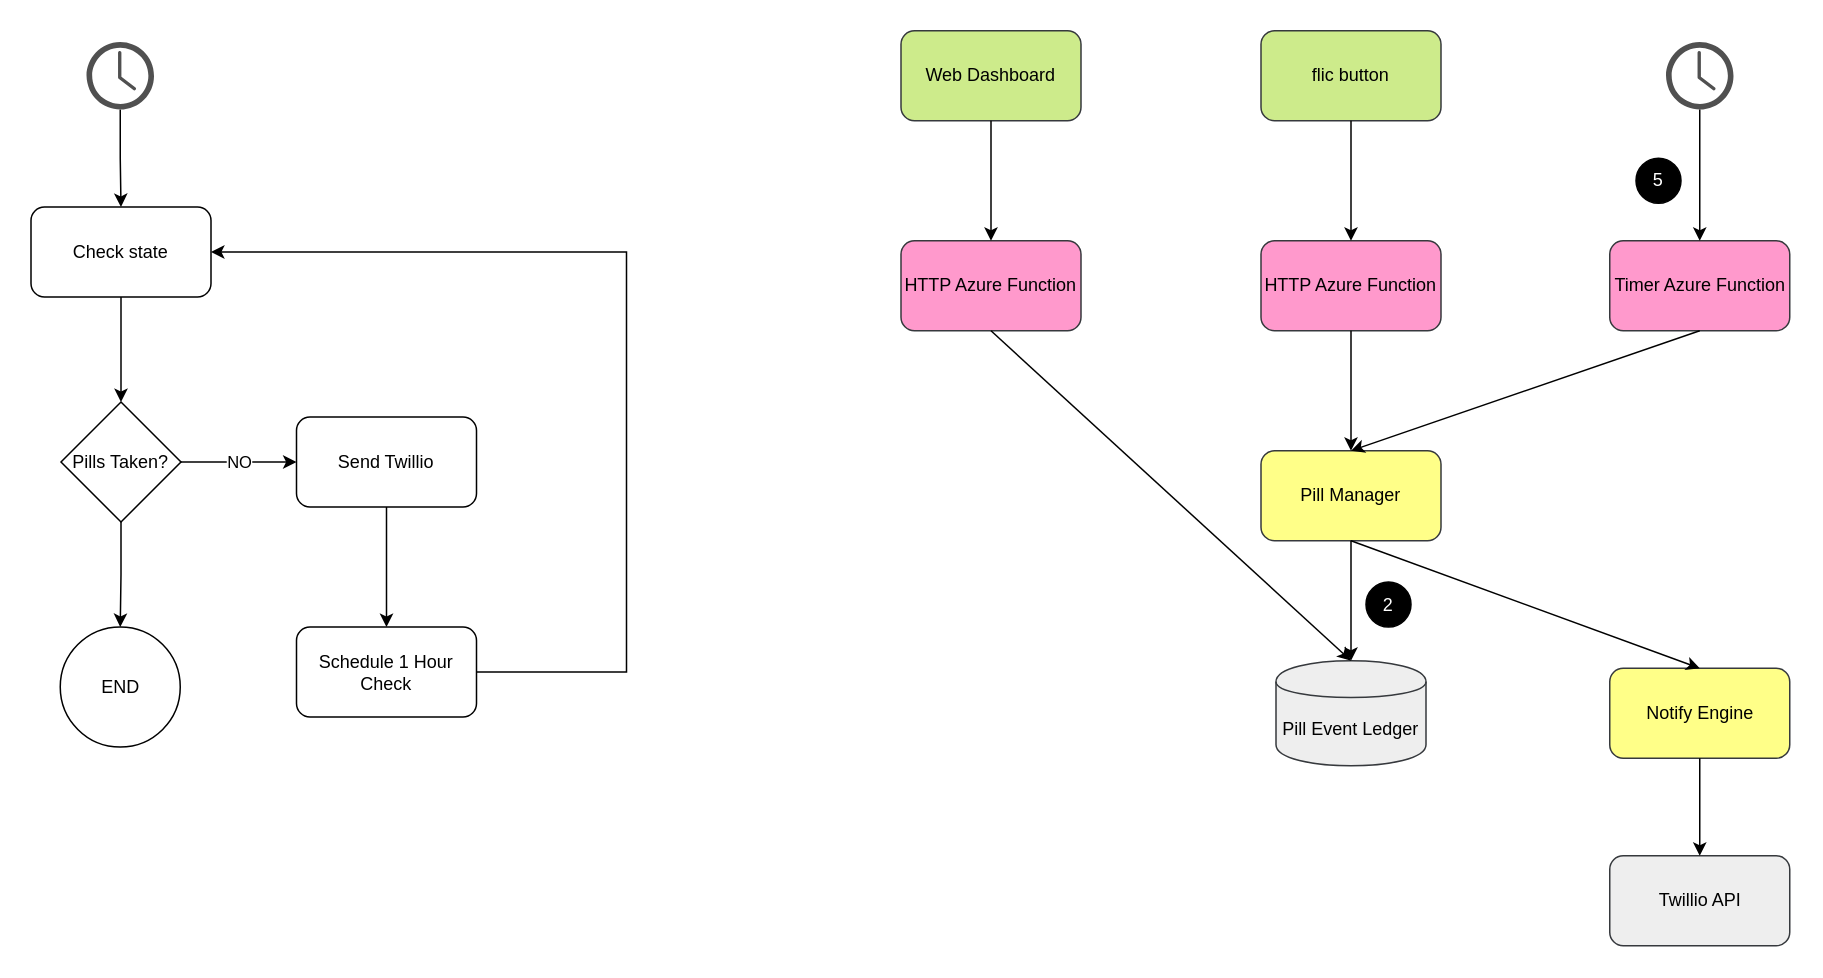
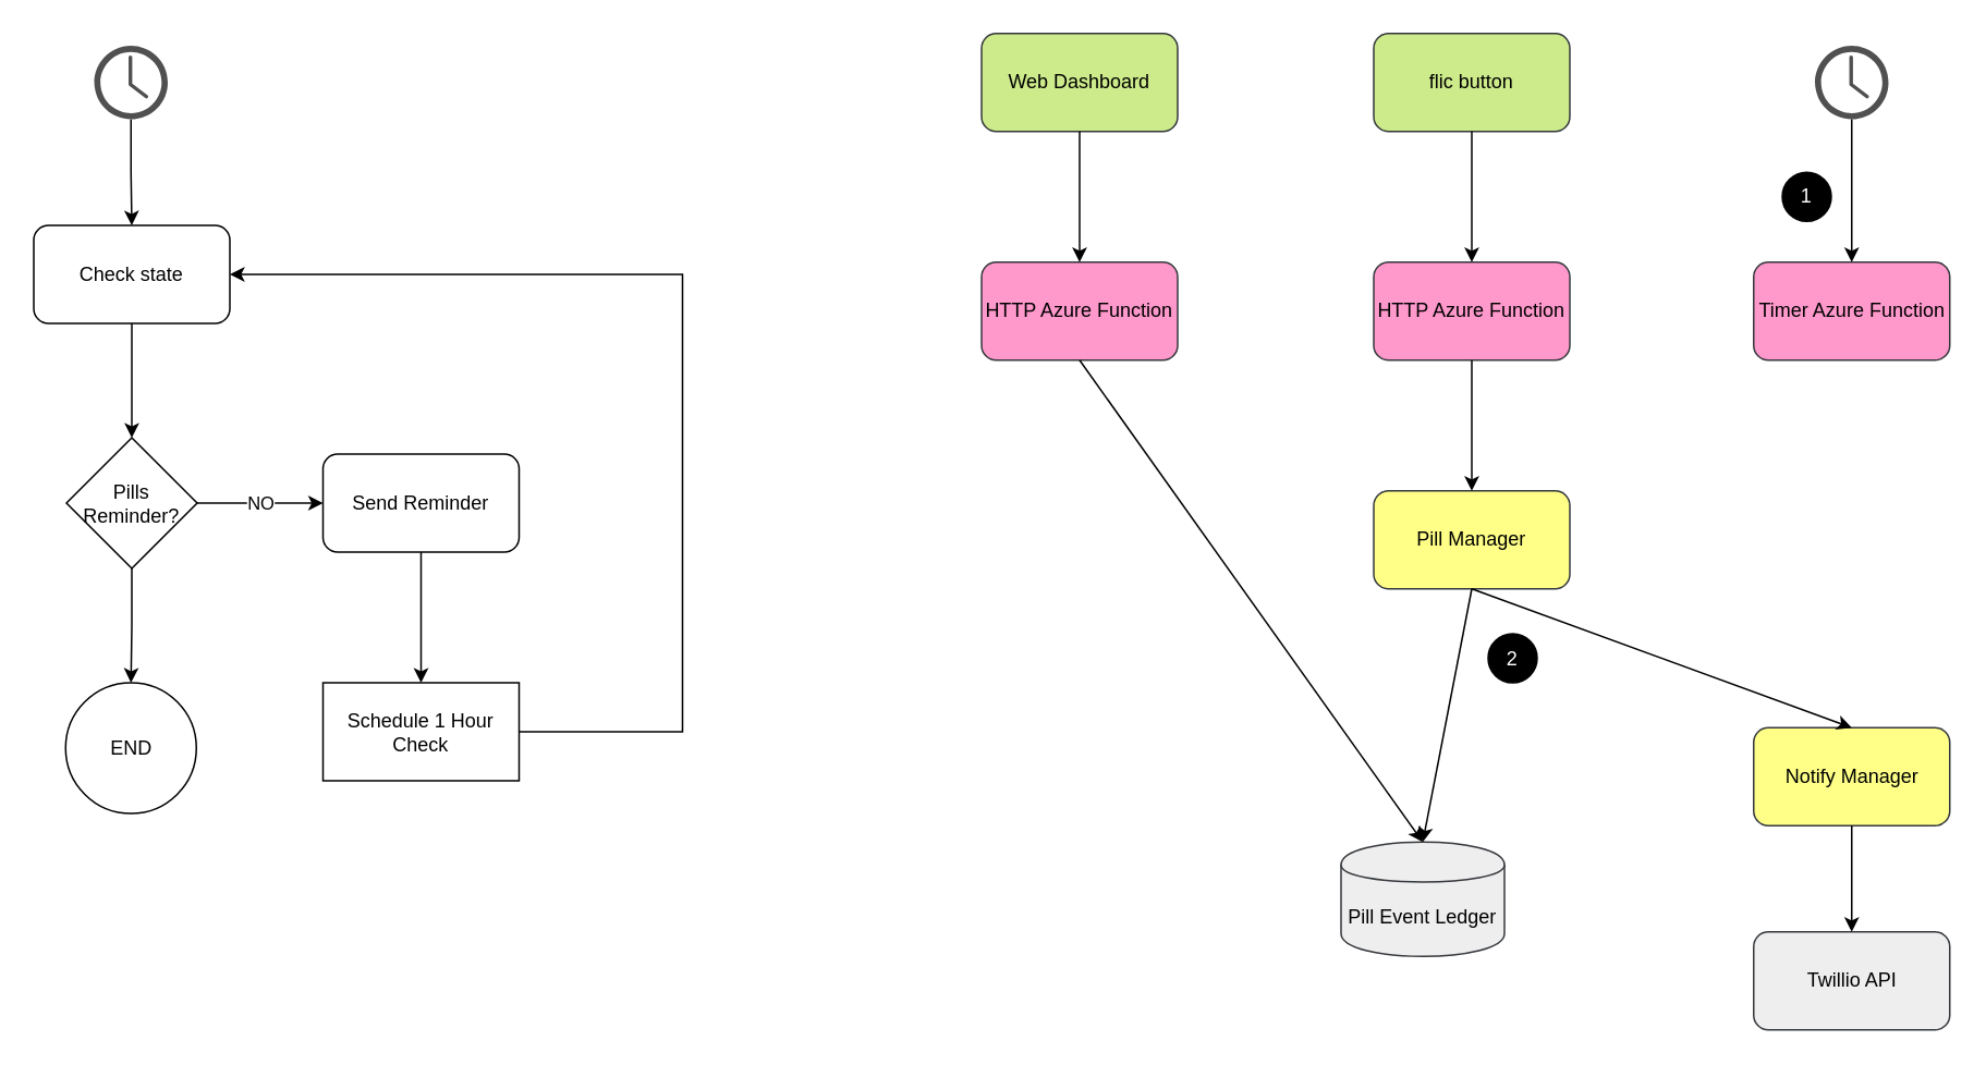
- <mxCell id="33" value="5" style="ellipse;whiteSpace=wrap;html=1;aspect=fixed;fillColor=#000000;fontColor=#FFFFFF;" vertex="1" parent="1"><mxGeometry x="1090" y="105" width="30" height="30" as="geometry" /></mxCell>
+ <mxCell id="33" value="1" style="ellipse;whiteSpace=wrap;html=1;aspect=fixed;fillColor=#000000;fontColor=#FFFFFF;" vertex="1" parent="1"><mxGeometry x="1090" y="105" width="30" height="30" as="geometry" /></mxCell>
- <mxCell id="23" value="" style="endArrow=classic;html=1;exitX=0.5;exitY=1;exitDx=0;exitDy=0;entryX=0.5;entryY=0;entryDx=0;entryDy=0;" edge="1" parent="1" source="22" target="17"><mxGeometry width="50" height="50" relative="1" as="geometry"><mxPoint x="260" y="580" as="sourcePoint" /><mxPoint x="310" y="530" as="targetPoint" /></mxGeometry></mxCell>
- <mxCell id="8" value="Pills Taken?" style="rhombus;whiteSpace=wrap;html=1;" vertex="1" parent="1"><mxGeometry x="40" y="267.5" width="80" height="80" as="geometry" /></mxCell>
+ <mxCell id="8" value="Pills Reminder?" style="rhombus;whiteSpace=wrap;html=1;" vertex="1" parent="1"><mxGeometry x="40" y="267.5" width="80" height="80" as="geometry" /></mxCell>
- <mxCell id="10" value="Send Twillio" style="rounded=1;whiteSpace=wrap;html=1;" vertex="1" parent="1"><mxGeometry x="197" y="277.5" width="120" height="60" as="geometry" /></mxCell>
+ <mxCell id="10" value="Send Reminder" style="rounded=1;whiteSpace=wrap;html=1;" vertex="1" parent="1"><mxGeometry x="197" y="277.5" width="120" height="60" as="geometry" /></mxCell>
- <mxCell id="12" value="Schedule 1 Hour Check" style="rounded=1;whiteSpace=wrap;html=1;" vertex="1" parent="1"><mxGeometry x="197" y="417.5" width="120" height="60" as="geometry" /></mxCell>
+ <mxCell id="12" value="Schedule 1 Hour Check" style="whiteSpace=wrap;html=1;rounded=0;" vertex="1" parent="1"><mxGeometry x="197" y="417.5" width="120" height="60" as="geometry" /></mxCell>
- <mxCell id="19" value="Pill Event Ledger" style="shape=cylinder;whiteSpace=wrap;html=1;boundedLbl=1;backgroundOutline=1;fillColor=#eeeeee;strokeColor=#36393d;" vertex="1" parent="1"><mxGeometry x="850" y="440" width="100" height="70" as="geometry" /></mxCell>
+ <mxCell id="19" value="Pill Event Ledger" style="shape=cylinder;whiteSpace=wrap;html=1;boundedLbl=1;backgroundOutline=1;fillColor=#eeeeee;strokeColor=#36393d;" vertex="1" parent="1"><mxGeometry x="820" y="515" width="100" height="70" as="geometry" /></mxCell>
- <mxCell id="26" value="Notify Engine" style="rounded=1;whiteSpace=wrap;html=1;fillColor=#ffff88;strokeColor=#36393d;" vertex="1" parent="1"><mxGeometry x="1072.5" y="445" width="120" height="60" as="geometry" /></mxCell>
+ <mxCell id="26" value="Notify Manager" style="rounded=1;whiteSpace=wrap;html=1;fillColor=#ffff88;strokeColor=#36393d;" vertex="1" parent="1"><mxGeometry x="1072.5" y="445" width="120" height="60" as="geometry" /></mxCell>
